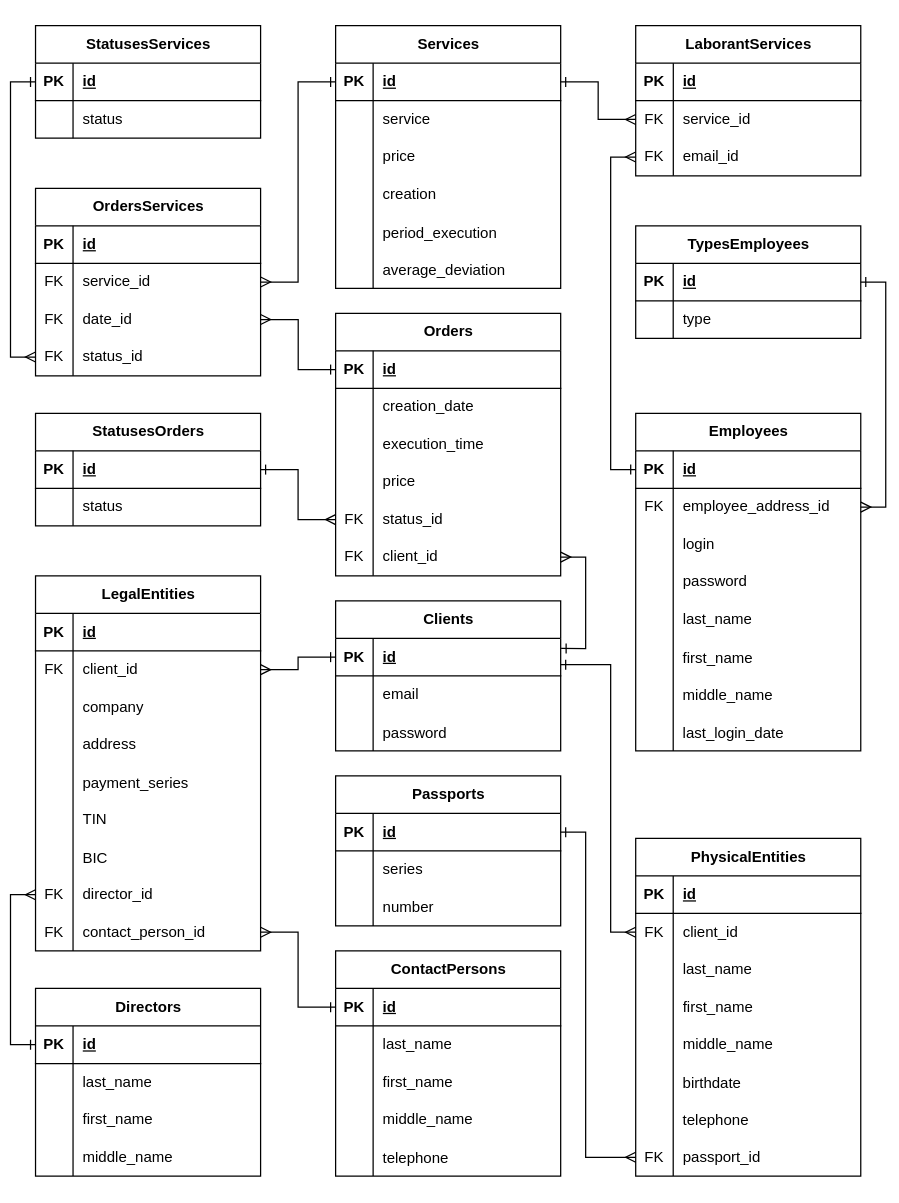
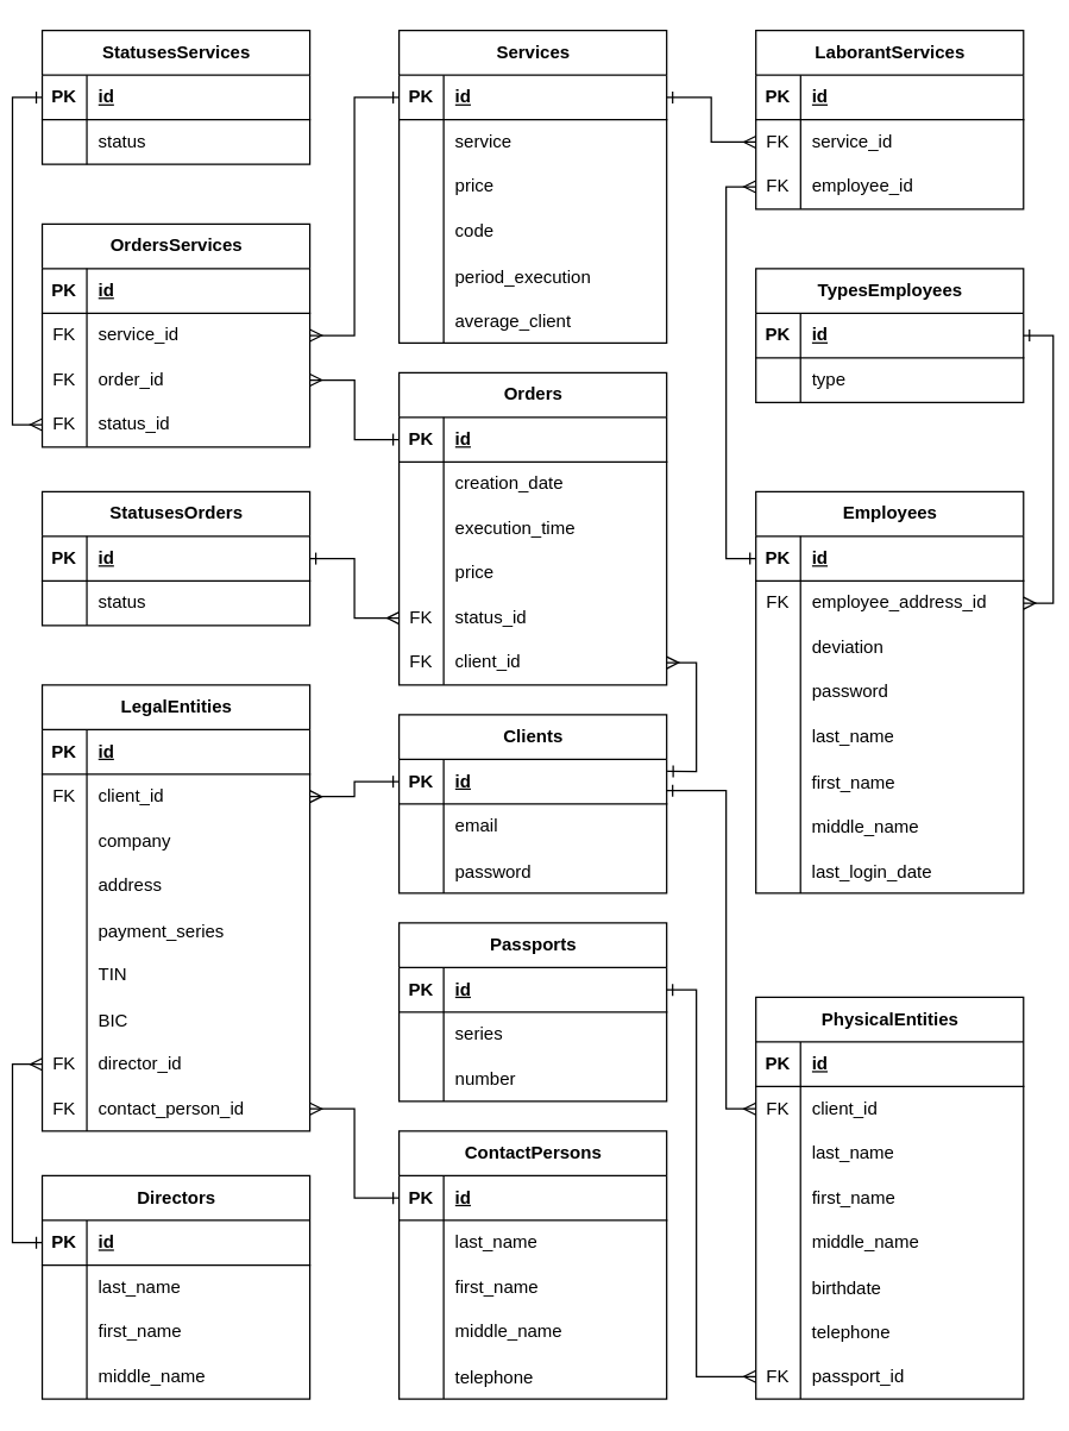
- <mxCell id="188" value="email_id" style="shape=partialRectangle;connectable=0;fillColor=none;top=0;left=0;bottom=0;right=0;align=left;spacingLeft=6;fontStyle=0;overflow=hidden;whiteSpace=wrap;html=1;" parent="186" vertex="1"><mxGeometry x="30.08" width="149.92" height="30" as="geometry"><mxRectangle width="149.92" height="30" as="alternateBounds" /></mxGeometry></mxCell>
+ <mxCell id="188" value="employee_id" style="shape=partialRectangle;connectable=0;fillColor=none;top=0;left=0;bottom=0;right=0;align=left;spacingLeft=6;fontStyle=0;overflow=hidden;whiteSpace=wrap;html=1;" parent="186" vertex="1"><mxGeometry x="30.08" width="149.92" height="30" as="geometry"><mxRectangle width="149.92" height="30" as="alternateBounds" /></mxGeometry></mxCell>
- <mxCell id="14" value="creation" style="shape=partialRectangle;connectable=0;fillColor=none;top=0;left=0;bottom=0;right=0;align=left;spacingLeft=6;overflow=hidden;whiteSpace=wrap;html=1;" parent="12" vertex="1"><mxGeometry x="30" width="150" height="30" as="geometry"><mxRectangle width="150" height="30" as="alternateBounds" /></mxGeometry></mxCell>
+ <mxCell id="14" value="code" style="shape=partialRectangle;connectable=0;fillColor=none;top=0;left=0;bottom=0;right=0;align=left;spacingLeft=6;overflow=hidden;whiteSpace=wrap;html=1;" parent="12" vertex="1"><mxGeometry x="30" width="150" height="30" as="geometry"><mxRectangle width="150" height="30" as="alternateBounds" /></mxGeometry></mxCell>
- <mxCell id="20" value="average_deviation" style="shape=partialRectangle;connectable=0;fillColor=none;top=0;left=0;bottom=0;right=0;align=left;spacingLeft=6;overflow=hidden;" parent="18" vertex="1"><mxGeometry x="30" width="150" height="30" as="geometry"><mxRectangle width="150" height="30" as="alternateBounds" /></mxGeometry></mxCell>
+ <mxCell id="20" value="average_client" style="shape=partialRectangle;connectable=0;fillColor=none;top=0;left=0;bottom=0;right=0;align=left;spacingLeft=6;overflow=hidden;" parent="18" vertex="1"><mxGeometry x="30" width="150" height="30" as="geometry"><mxRectangle width="150" height="30" as="alternateBounds" /></mxGeometry></mxCell>
- <mxCell id="212" value="date_id" style="shape=partialRectangle;connectable=0;fillColor=none;top=0;left=0;bottom=0;right=0;align=left;spacingLeft=6;fontStyle=0;overflow=hidden;whiteSpace=wrap;html=1;" parent="210" vertex="1"><mxGeometry x="30" width="150" height="30" as="geometry"><mxRectangle width="150" height="30" as="alternateBounds" /></mxGeometry></mxCell>
+ <mxCell id="212" value="order_id" style="shape=partialRectangle;connectable=0;fillColor=none;top=0;left=0;bottom=0;right=0;align=left;spacingLeft=6;fontStyle=0;overflow=hidden;whiteSpace=wrap;html=1;" parent="210" vertex="1"><mxGeometry x="30" width="150" height="30" as="geometry"><mxRectangle width="150" height="30" as="alternateBounds" /></mxGeometry></mxCell>
- <mxCell id="137" value="login" style="shape=partialRectangle;connectable=0;fillColor=none;top=0;left=0;bottom=0;right=0;align=left;spacingLeft=6;overflow=hidden;whiteSpace=wrap;html=1;" parent="135" vertex="1"><mxGeometry x="30" width="150" height="30" as="geometry"><mxRectangle width="150" height="30" as="alternateBounds" /></mxGeometry></mxCell>
+ <mxCell id="137" value="deviation" style="shape=partialRectangle;connectable=0;fillColor=none;top=0;left=0;bottom=0;right=0;align=left;spacingLeft=6;overflow=hidden;whiteSpace=wrap;html=1;" parent="135" vertex="1"><mxGeometry x="30" width="150" height="30" as="geometry"><mxRectangle width="150" height="30" as="alternateBounds" /></mxGeometry></mxCell>
